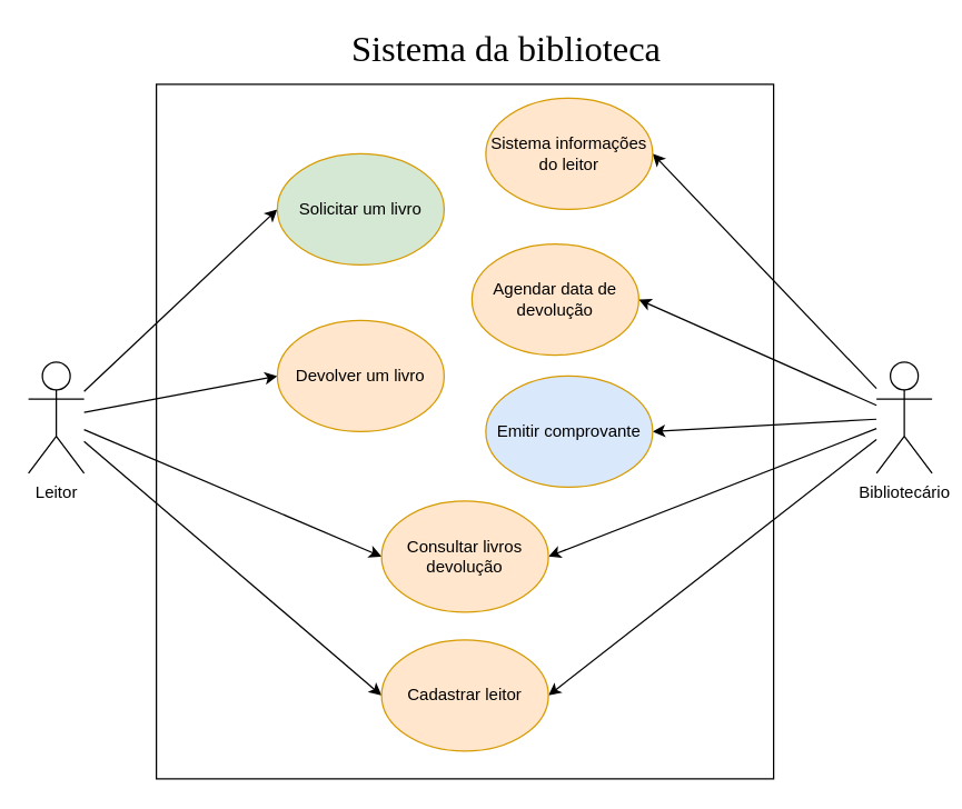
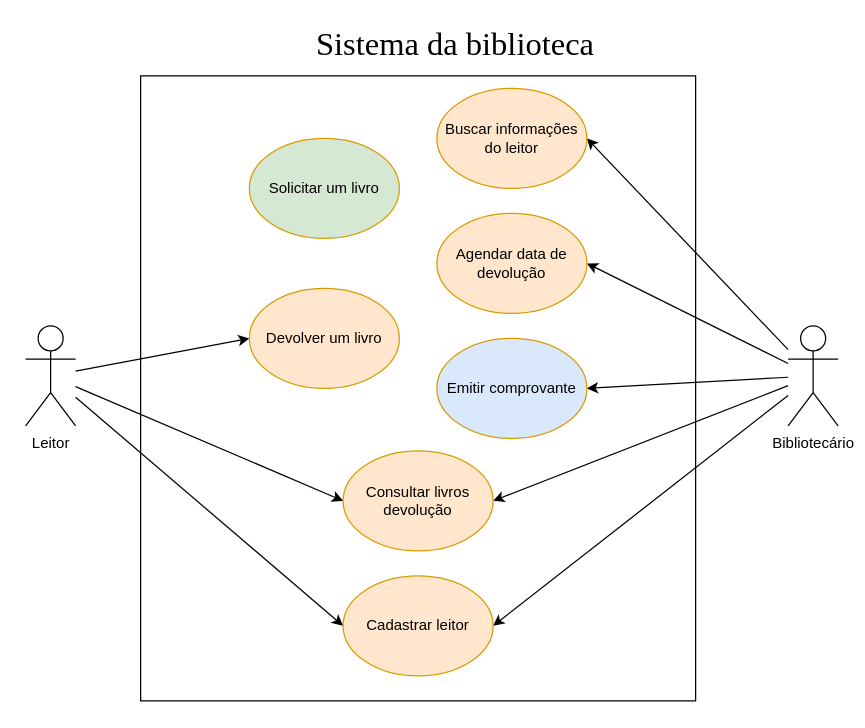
- <mxCell id="17" value="Sistema informações do leitor" style="ellipse;whiteSpace=wrap;html=1;fillColor=#ffe6cc;strokeColor=#d79b00;" vertex="1" parent="1"><mxGeometry x="349" y="70" width="120" height="80" as="geometry" /></mxCell>
+ <mxCell id="17" value="Buscar informações do leitor" style="ellipse;whiteSpace=wrap;html=1;fillColor=#ffe6cc;strokeColor=#d79b00;" vertex="1" parent="1"><mxGeometry x="349" y="70" width="120" height="80" as="geometry" /></mxCell>
- <mxCell id="19" value="Agendar data de devolução" style="ellipse;whiteSpace=wrap;html=1;fillColor=#ffe6cc;strokeColor=#d79b00;" vertex="1" parent="1"><mxGeometry x="339" y="175" width="120" height="80" as="geometry" /></mxCell>
+ <mxCell id="19" value="Agendar data de devolução" style="ellipse;whiteSpace=wrap;html=1;fillColor=#ffe6cc;strokeColor=#d79b00;" vertex="1" parent="1"><mxGeometry x="349" y="170" width="120" height="80" as="geometry" /></mxCell>
- <mxCell id="4" style="edgeStyle=none;rounded=0;orthogonalLoop=1;jettySize=auto;html=1;entryX=0;entryY=0.5;entryDx=0;entryDy=0;" edge="1" parent="1" source="8" target="15"><mxGeometry relative="1" as="geometry" /></mxCell>
